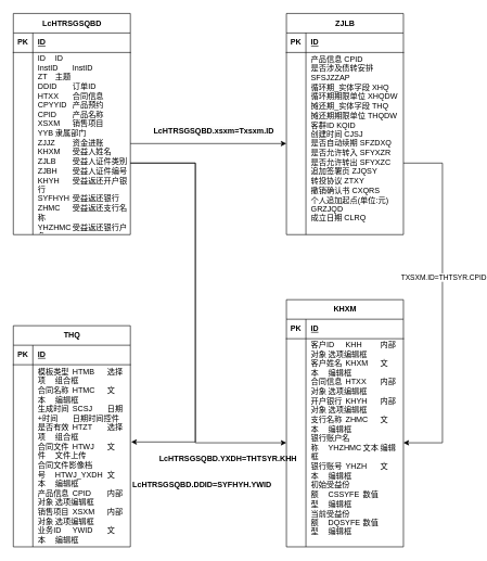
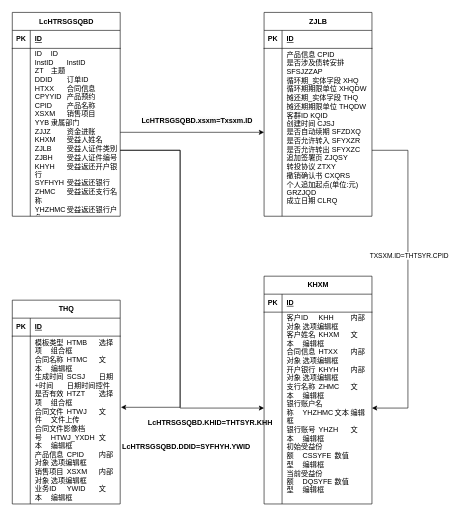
- <mxCell id="37" value="&lt;span style=&quot;font-weight: 700;&quot;&gt;LcHTRSGSQBD.YXDH=THTSYR.KHH&lt;/span&gt;" style="text;html=1;align=center;verticalAlign=middle;resizable=0;points=[];autosize=1;strokeColor=none;fillColor=none;" parent="1" vertex="1"><mxGeometry x="235" y="690" width="230" height="30" as="geometry" /></mxCell>
+ <mxCell id="37" value="&lt;span style=&quot;font-weight: 700;&quot;&gt;LcHTRSGSQBD.KHID=THTSYR.KHH&lt;/span&gt;" style="text;html=1;align=center;verticalAlign=middle;resizable=0;points=[];autosize=1;strokeColor=none;fillColor=none;" parent="1" vertex="1"><mxGeometry x="235" y="690" width="230" height="30" as="geometry" /></mxCell>
